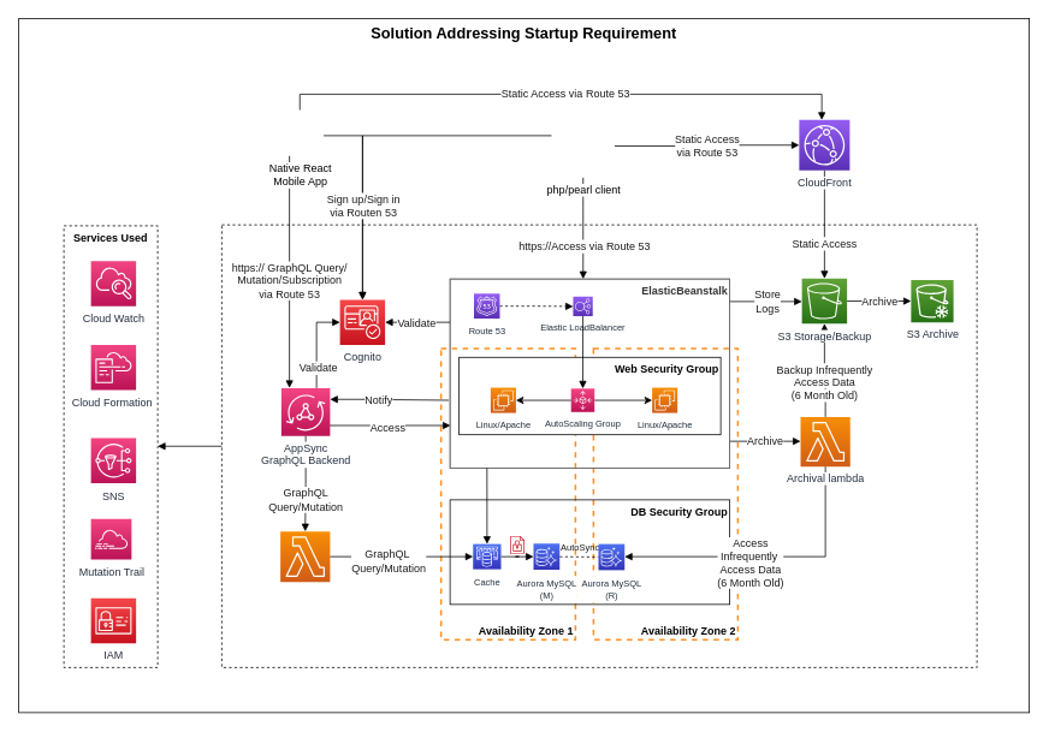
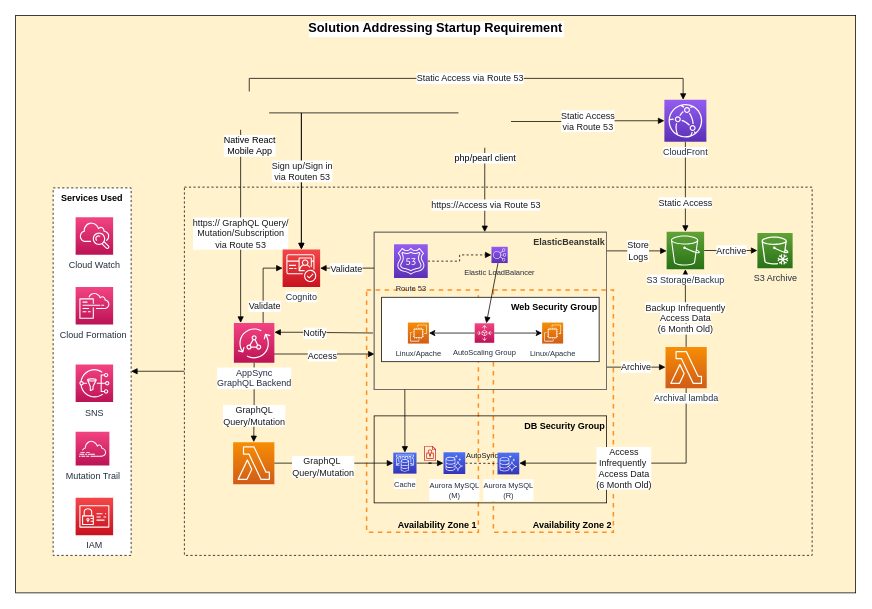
- <mxCell id="2" value="Solution Addressing Startup Requirement" style="dashed=0;verticalAlign=top;fontStyle=1;labelBackgroundColor=#ffffff;align=center;fontSize=17;" vertex="1" parent="1"><mxGeometry x="20" y="20" width="1120" height="770" as="geometry" /></mxCell>
+ <mxCell id="2" value="Solution Addressing Startup Requirement" style="dashed=0;verticalAlign=top;fontStyle=1;labelBackgroundColor=#ffffff;align=center;fontSize=17;fillColor=#fff2cc;" vertex="1" parent="1"><mxGeometry x="20" y="20" width="1120" height="770" as="geometry" /></mxCell>
- <mxCell id="40" value="&lt;font style=&quot;font-size: 10px&quot;&gt;Route 53&lt;/font&gt;" style="outlineConnect=0;fontColor=#232F3E;gradientColor=#945DF2;gradientDirection=north;fillColor=#5A30B5;strokeColor=#ffffff;dashed=0;verticalLabelPosition=bottom;verticalAlign=top;align=center;html=1;fontSize=12;fontStyle=0;aspect=fixed;shape=mxgraph.aws4.resourceIcon;resIcon=mxgraph.aws4.route_53;" vertex="1" parent="29"><mxGeometry x="26.5" y="16.227" width="28.636" height="27.682" as="geometry" /></mxCell>
+ <mxCell id="40" value="&lt;font style=&quot;font-size: 10px&quot;&gt;Route 53&lt;/font&gt;" style="outlineConnect=0;fontColor=#232F3E;gradientColor=#945DF2;gradientDirection=north;fillColor=#5A30B5;strokeColor=#ffffff;dashed=0;verticalLabelPosition=bottom;verticalAlign=top;align=center;html=1;fontSize=12;fontStyle=0;aspect=fixed;shape=mxgraph.aws4.resourceIcon;resIcon=mxgraph.aws4.route_53;" vertex="1" parent="29"><mxGeometry x="26.5" y="16.227" width="45" height="45" as="geometry" /></mxCell>
- <mxCell id="32" value="Elastic LoadBalancer" style="outlineConnect=0;fontColor=#232F3E;gradientColor=#945DF2;gradientDirection=north;fillColor=#5A30B5;strokeColor=#ffffff;dashed=0;verticalLabelPosition=bottom;verticalAlign=top;align=center;html=1;fontSize=10;fontStyle=0;aspect=fixed;shape=mxgraph.aws4.resourceIcon;resIcon=mxgraph.aws4.elastic_load_balancing;" vertex="1" parent="29"><mxGeometry x="136.429" y="19.533" width="21.697" height="21.697" as="geometry" /></mxCell>
+ <mxCell id="32" value="Elastic LoadBalancer" style="outlineConnect=0;fontColor=#232F3E;gradientColor=#945DF2;gradientDirection=north;fillColor=#5A30B5;strokeColor=#ffffff;dashed=0;verticalLabelPosition=bottom;verticalAlign=top;align=center;html=1;fontSize=10;fontStyle=0;aspect=fixed;shape=mxgraph.aws4.resourceIcon;resIcon=mxgraph.aws4.elastic_load_balancing;" vertex="1" parent="29"><mxGeometry x="156.429" y="19.533" width="21.697" height="21.697" as="geometry" /></mxCell>
